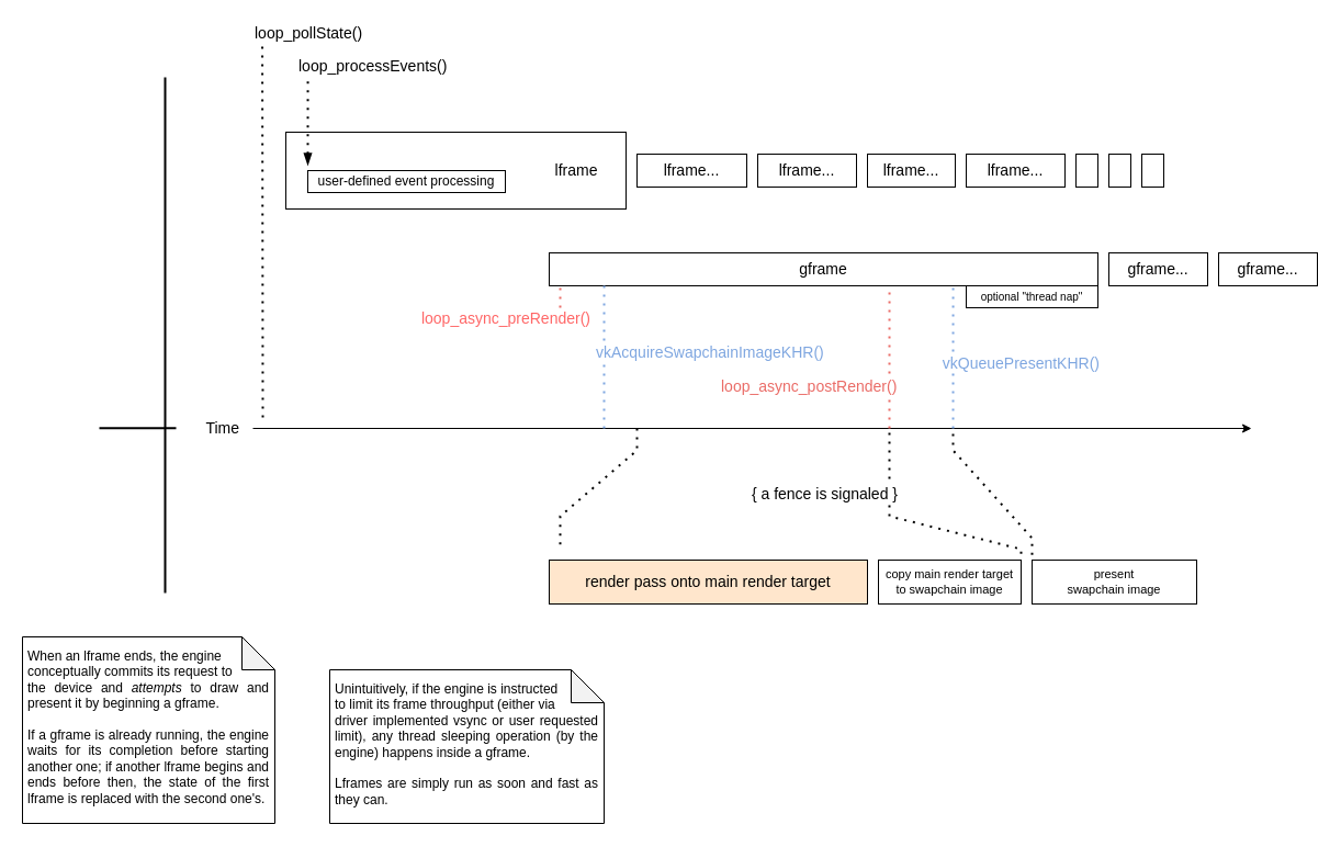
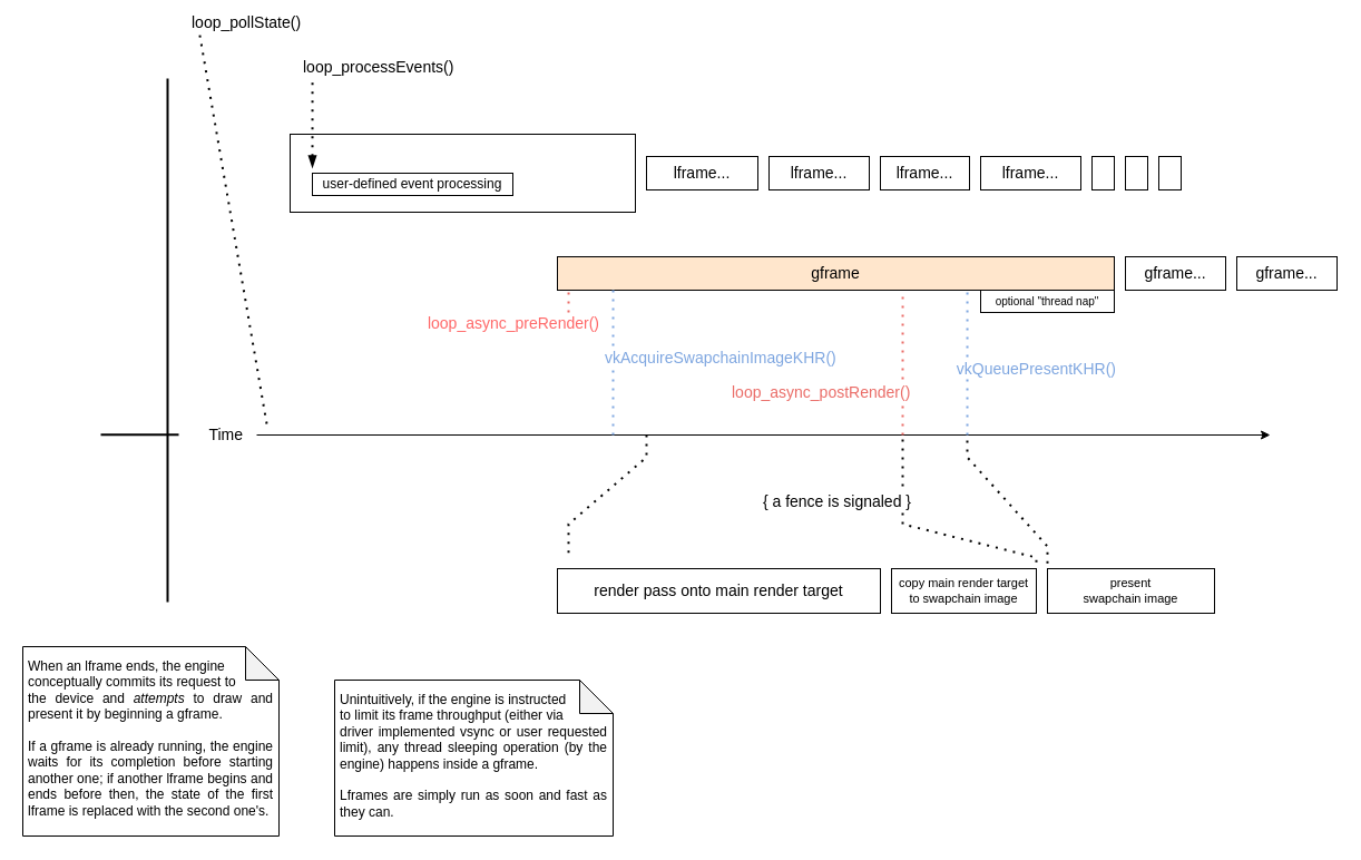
- <mxCell id="3" value="loop_pollState()" style="text;html=1;strokeColor=none;fillColor=none;align=left;verticalAlign=middle;whiteSpace=wrap;rounded=0;textDirection=ltr;horizontal=1;fontSize=14;" parent="1" vertex="1"><mxGeometry x="230" y="20" width="150" height="20" as="geometry" /></mxCell>
+ <mxCell id="3" value="loop_pollState()" style="text;html=1;strokeColor=none;fillColor=none;align=left;verticalAlign=middle;whiteSpace=wrap;rounded=0;textDirection=ltr;horizontal=1;fontSize=14;" parent="1" vertex="1"><mxGeometry x="170" y="10" width="150" height="20" as="geometry" /></mxCell>
- <mxCell id="13" value="&lt;font style=&quot;font-size: 14px;&quot;&gt;lframe&lt;/font&gt;" style="text;html=1;strokeColor=none;fillColor=none;align=center;verticalAlign=middle;whiteSpace=wrap;rounded=0;labelBackgroundColor=none;fontSize=10;" parent="1" vertex="1"><mxGeometry x="495" y="140" width="60" height="30" as="geometry" /></mxCell>
- <mxCell id="11" value="gframe" style="rounded=0;whiteSpace=wrap;html=1;fontSize=14;" parent="1" vertex="1"><mxGeometry x="500" y="230" width="500" height="30" as="geometry" /></mxCell>
+ <mxCell id="11" value="gframe" style="rounded=0;whiteSpace=wrap;html=1;fontSize=14;fillColor=#ffe6cc;" parent="1" vertex="1"><mxGeometry x="500" y="230" width="500" height="30" as="geometry" /></mxCell>
- <mxCell id="17" value="render pass onto main render target" style="rounded=0;whiteSpace=wrap;html=1;fontSize=14;fillColor=#ffe6cc;" parent="1" vertex="1"><mxGeometry x="500" y="510" width="290" height="40" as="geometry" /></mxCell>
+ <mxCell id="17" value="render pass onto main render target" style="rounded=0;whiteSpace=wrap;html=1;fontSize=14;" parent="1" vertex="1"><mxGeometry x="500" y="510" width="290" height="40" as="geometry" /></mxCell>
